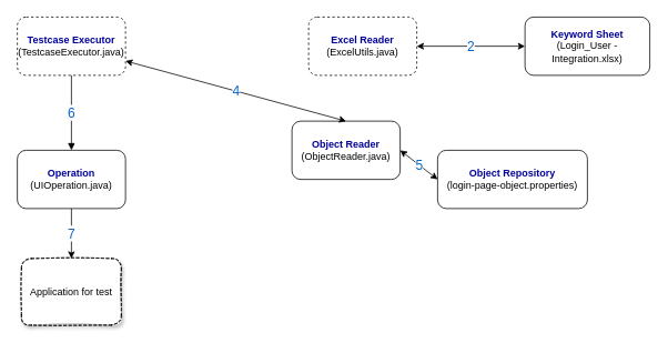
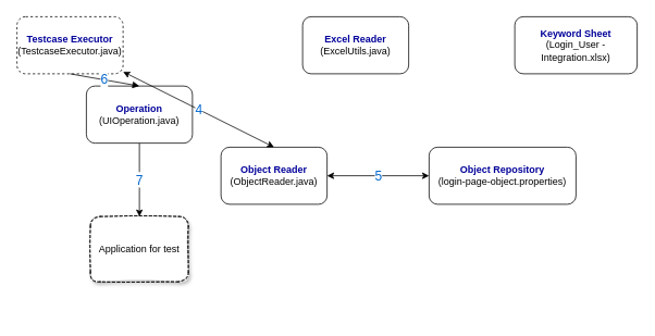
- <mxCell id="3" value="&lt;b style=&quot;color: rgb(0 , 0 , 153)&quot;&gt;Excel Reader&lt;/b&gt;&lt;br&gt;(ExcelUtils.java)" style="rounded=1;whiteSpace=wrap;html=1;dashed=1;" parent="1" vertex="1"><mxGeometry x="370" y="20" width="130" height="70" as="geometry" /></mxCell>
+ <mxCell id="3" value="&lt;b style=&quot;color: rgb(0 , 0 , 153)&quot;&gt;Excel Reader&lt;/b&gt;&lt;br&gt;(ExcelUtils.java)" style="rounded=1;whiteSpace=wrap;html=1;" parent="1" vertex="1"><mxGeometry x="370" y="20" width="130" height="70" as="geometry" /></mxCell>
- <mxCell id="9" value="2" style="endArrow=classic;startArrow=classic;html=1;fontSize=16;fontColor=#0066CC;" parent="1" source="3" target="4" edge="1"><mxGeometry width="50" height="50" relative="1" as="geometry"><mxPoint x="730" y="170" as="sourcePoint" /><mxPoint x="780" y="120" as="targetPoint" /></mxGeometry></mxCell>
- <mxCell id="10" value="&lt;b style=&quot;color: rgb(0 , 0 , 153)&quot;&gt;Object Reader&lt;/b&gt;&lt;br&gt;(ObjectReader.java)" style="rounded=1;whiteSpace=wrap;html=1;" parent="1" vertex="1"><mxGeometry x="350" y="145" width="130" height="70" as="geometry" /></mxCell>
+ <mxCell id="10" value="&lt;b style=&quot;color: rgb(0 , 0 , 153)&quot;&gt;Object Reader&lt;/b&gt;&lt;br&gt;(ObjectReader.java)" style="rounded=1;whiteSpace=wrap;html=1;" parent="1" vertex="1"><mxGeometry x="270" y="180" width="130" height="70" as="geometry" /></mxCell>
- <mxCell id="6" value="&lt;font color=&quot;#000099&quot; style=&quot;font-weight: bold&quot;&gt;Operation&lt;/font&gt;&lt;br&gt;(UIOperation.java)" style="rounded=1;whiteSpace=wrap;html=1;" parent="1" vertex="1"><mxGeometry x="20" y="180" width="130" height="70" as="geometry" /></mxCell>
+ <mxCell id="6" value="&lt;font color=&quot;#000099&quot; style=&quot;font-weight: bold&quot;&gt;Operation&lt;/font&gt;&lt;br&gt;(UIOperation.java)" style="rounded=1;whiteSpace=wrap;html=1;" parent="1" vertex="1"><mxGeometry x="105" y="105" width="130" height="70" as="geometry" /></mxCell>
- <mxCell id="7" value="Application for test" style="shape=ext;rounded=1;html=1;whiteSpace=wrap;dashed=1;shadow=1;sketch=1;glass=0;" parent="1" vertex="1"><mxGeometry x="25" y="310" width="120" height="80" as="geometry" /></mxCell>
+ <mxCell id="7" value="Application for test" style="shape=ext;rounded=1;html=1;whiteSpace=wrap;dashed=1;shadow=1;sketch=1;glass=0;" parent="1" vertex="1"><mxGeometry x="110" y="265" width="120" height="80" as="geometry" /></mxCell>
